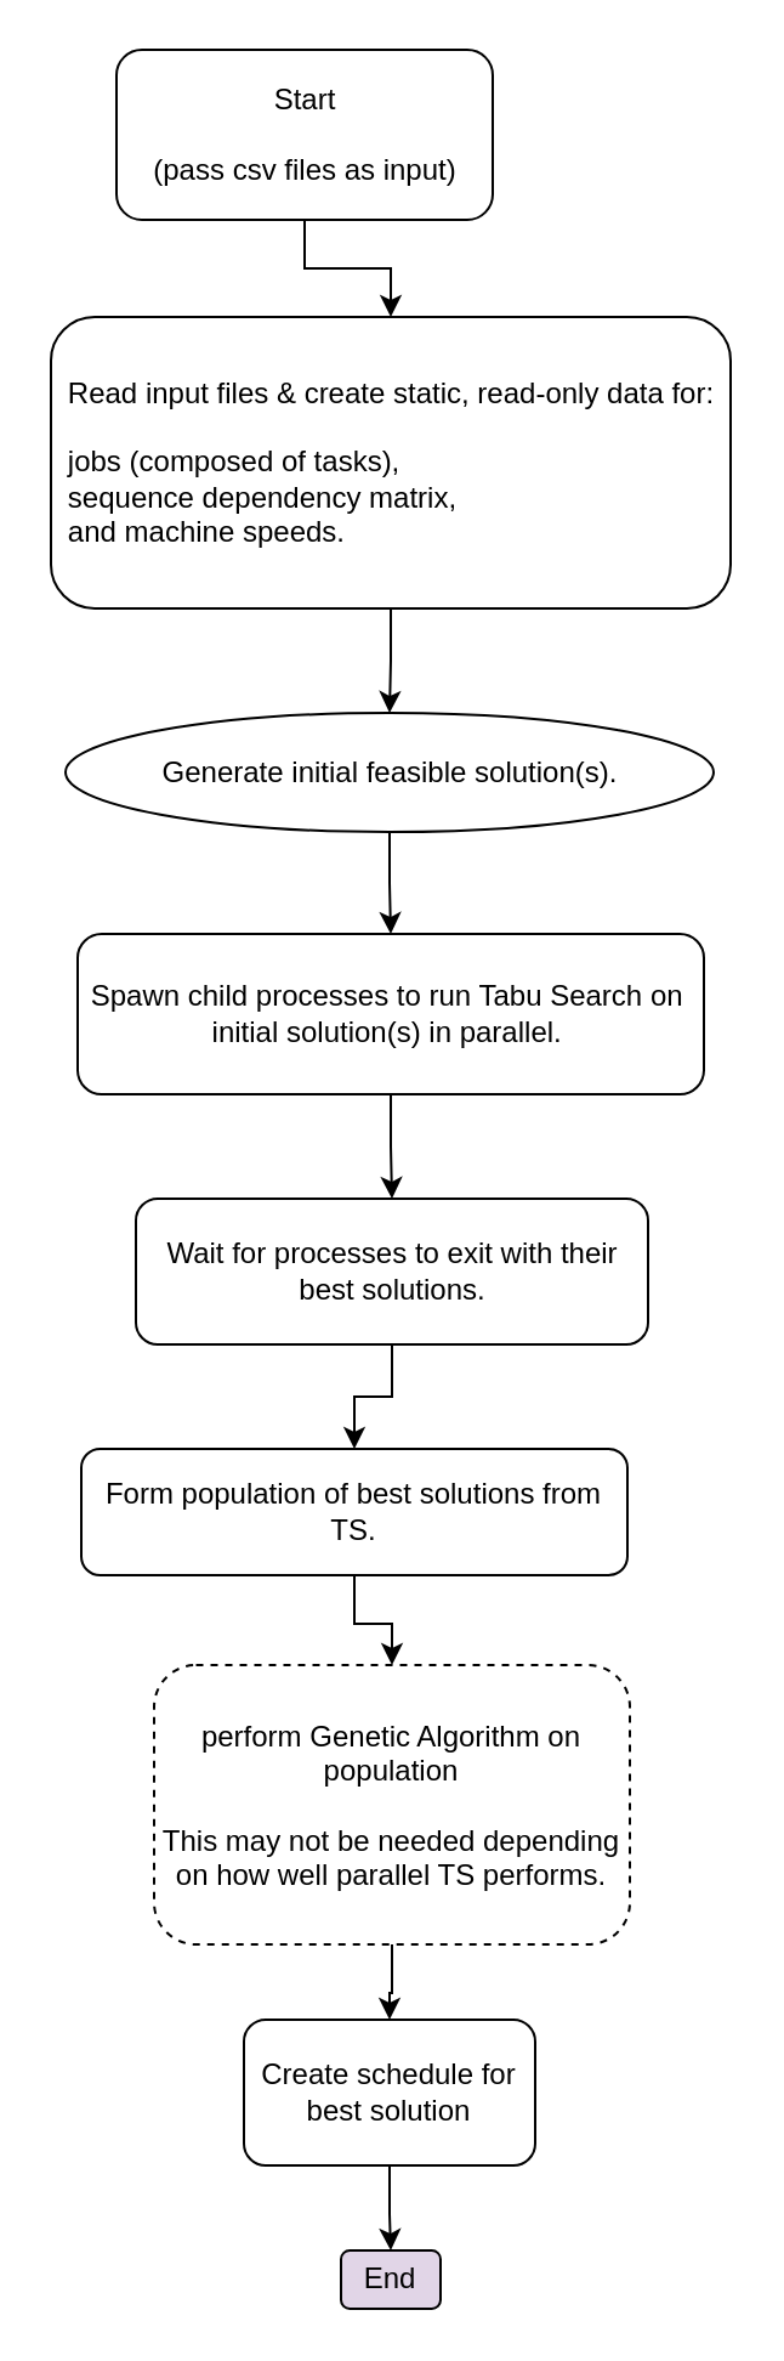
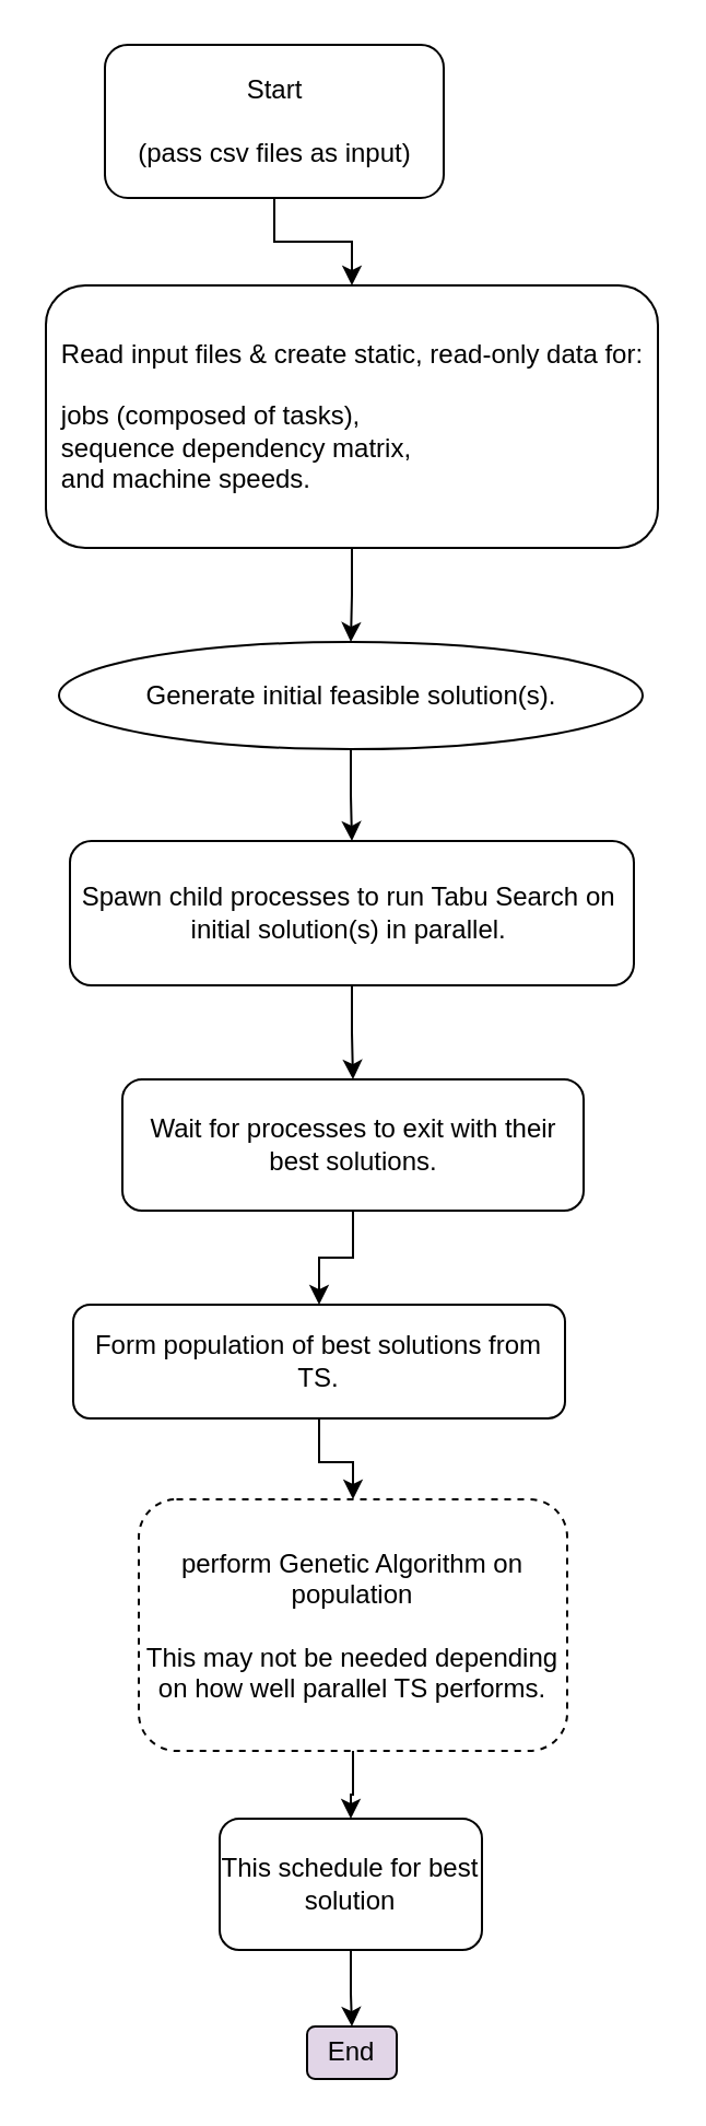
- <mxCell id="17" value="&lt;span&gt;Create schedule for best solution&lt;/span&gt;" style="rounded=1;whiteSpace=wrap;html=1;" vertex="1" parent="1"><mxGeometry x="100" y="831" width="120" height="60" as="geometry" /></mxCell>
+ <mxCell id="17" value="&lt;span&gt;This schedule for best solution&lt;/span&gt;" style="rounded=1;whiteSpace=wrap;html=1;" vertex="1" parent="1"><mxGeometry x="100" y="831" width="120" height="60" as="geometry" /></mxCell>
